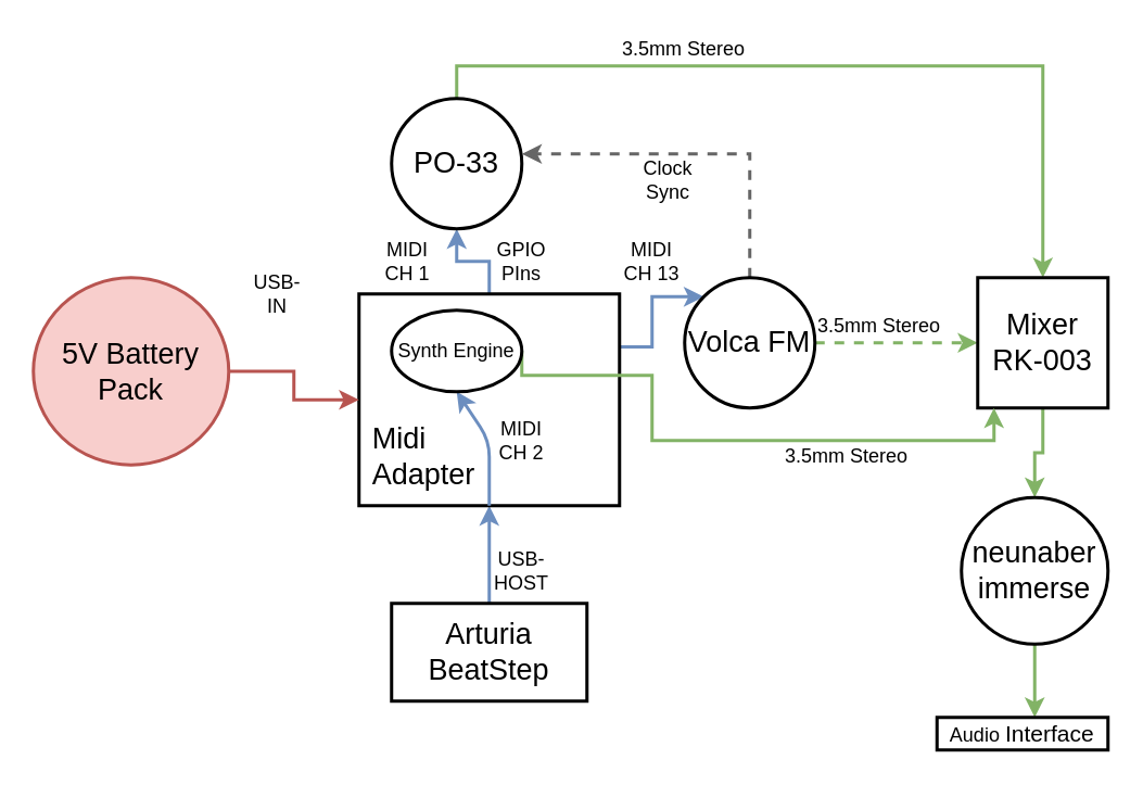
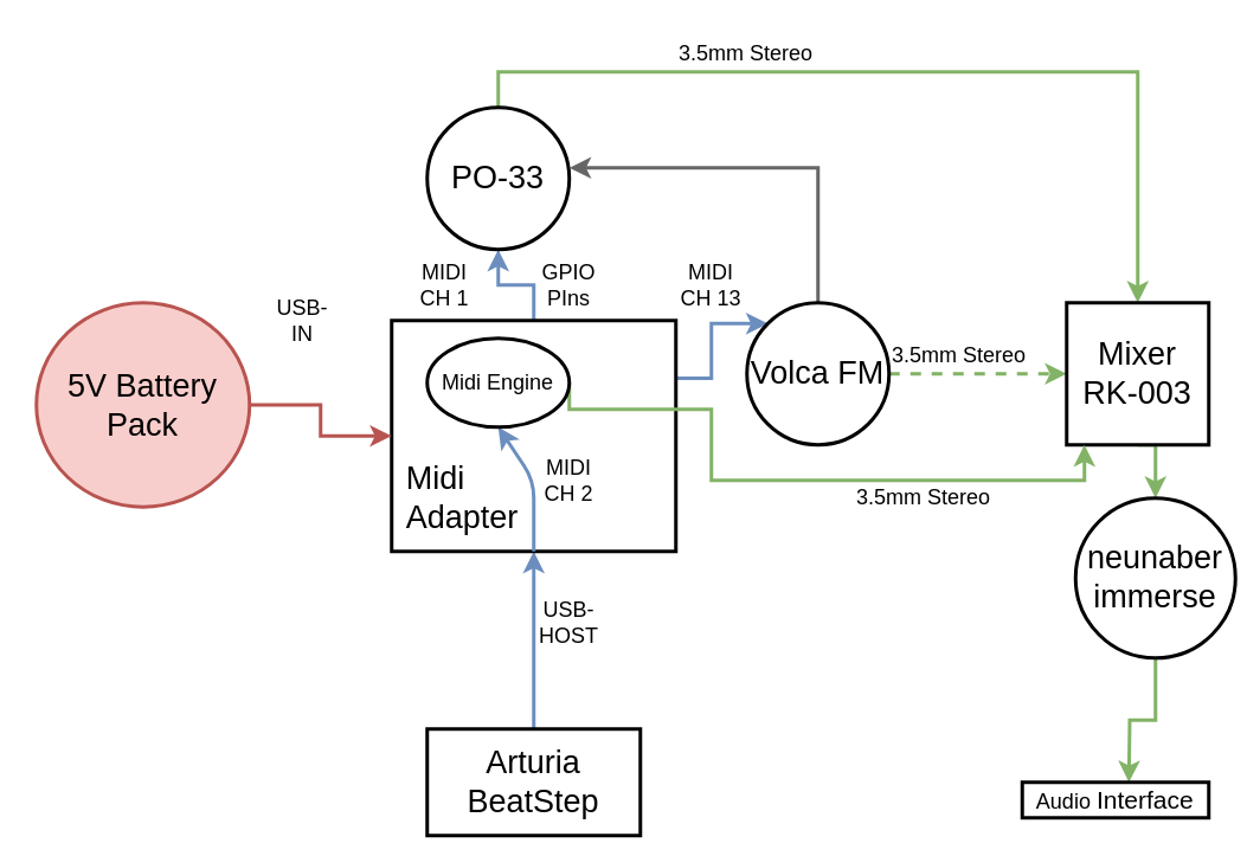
- <mxCell id="9" style="edgeStyle=orthogonalEdgeStyle;rounded=0;orthogonalLoop=1;jettySize=auto;html=1;exitX=0.5;exitY=0;exitDx=0;exitDy=0;entryX=1;entryY=0.425;entryDx=0;entryDy=0;entryPerimeter=0;strokeWidth=2;fillColor=#f5f5f5;strokeColor=#666666;gradientColor=#b3b3b3;dashed=1;" edge="1" parent="1" source="11" target="8"><mxGeometry relative="1" as="geometry" /></mxCell>
+ <mxCell id="9" style="edgeStyle=orthogonalEdgeStyle;rounded=0;orthogonalLoop=1;jettySize=auto;html=1;exitX=0.5;exitY=0;exitDx=0;exitDy=0;entryX=1;entryY=0.425;entryDx=0;entryDy=0;entryPerimeter=0;strokeWidth=2;fillColor=#f5f5f5;strokeColor=#666666;gradientColor=#b3b3b3;" edge="1" parent="1" source="11" target="8"><mxGeometry relative="1" as="geometry" /></mxCell>
- <mxCell id="20" value="Clock Sync" style="text;html=1;strokeColor=none;fillColor=none;align=center;verticalAlign=middle;whiteSpace=wrap;rounded=0;" vertex="1" parent="1"><mxGeometry x="390" y="100" width="40" height="20" as="geometry" /></mxCell>
- <mxCell id="22" value="Synth Engine" style="ellipse;whiteSpace=wrap;html=1;strokeWidth=2;" vertex="1" parent="1"><mxGeometry x="240" y="190" width="80" height="50" as="geometry" /></mxCell>
+ <mxCell id="22" value="Midi Engine" style="ellipse;whiteSpace=wrap;html=1;strokeWidth=2;" vertex="1" parent="1"><mxGeometry x="240" y="190" width="80" height="50" as="geometry" /></mxCell>
- <mxCell id="30" value="&lt;font style=&quot;font-size: 18px&quot;&gt;neunaber immerse&lt;/font&gt;" style="ellipse;whiteSpace=wrap;html=1;aspect=fixed;strokeWidth=2;fillColor=#ffffff;" vertex="1" parent="1"><mxGeometry x="590" y="305" width="90" height="90" as="geometry" /></mxCell>
+ <mxCell id="30" value="&lt;font style=&quot;font-size: 18px&quot;&gt;neunaber immerse&lt;/font&gt;" style="ellipse;whiteSpace=wrap;html=1;aspect=fixed;strokeWidth=2;fillColor=#ffffff;" vertex="1" parent="1"><mxGeometry x="605" y="280" width="90" height="90" as="geometry" /></mxCell>
- <mxCell id="3" value="&lt;font style=&quot;font-size: 18px&quot;&gt;Arturia BeatStep&lt;/font&gt;" style="rounded=0;whiteSpace=wrap;html=1;strokeWidth=2;" vertex="1" parent="1"><mxGeometry x="240" y="370" width="120" height="60" as="geometry" /></mxCell>
+ <mxCell id="3" value="&lt;font style=&quot;font-size: 18px&quot;&gt;Arturia BeatStep&lt;/font&gt;" style="rounded=0;whiteSpace=wrap;html=1;strokeWidth=2;" vertex="1" parent="1"><mxGeometry x="240" y="410" width="120" height="60" as="geometry" /></mxCell>
